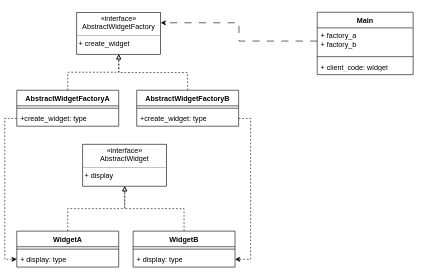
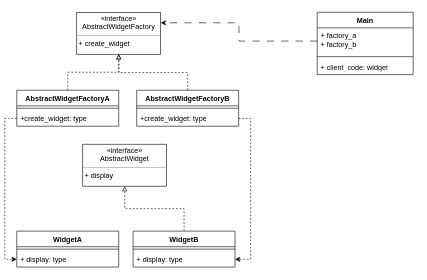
- <mxCell id="8" style="edgeStyle=orthogonalEdgeStyle;rounded=0;orthogonalLoop=1;jettySize=auto;html=1;entryX=0.5;entryY=1;entryDx=0;entryDy=0;endArrow=block;endFill=0;dashed=1;" parent="1" source="9" target="16" edge="1"><mxGeometry relative="1" as="geometry" /></mxCell>
